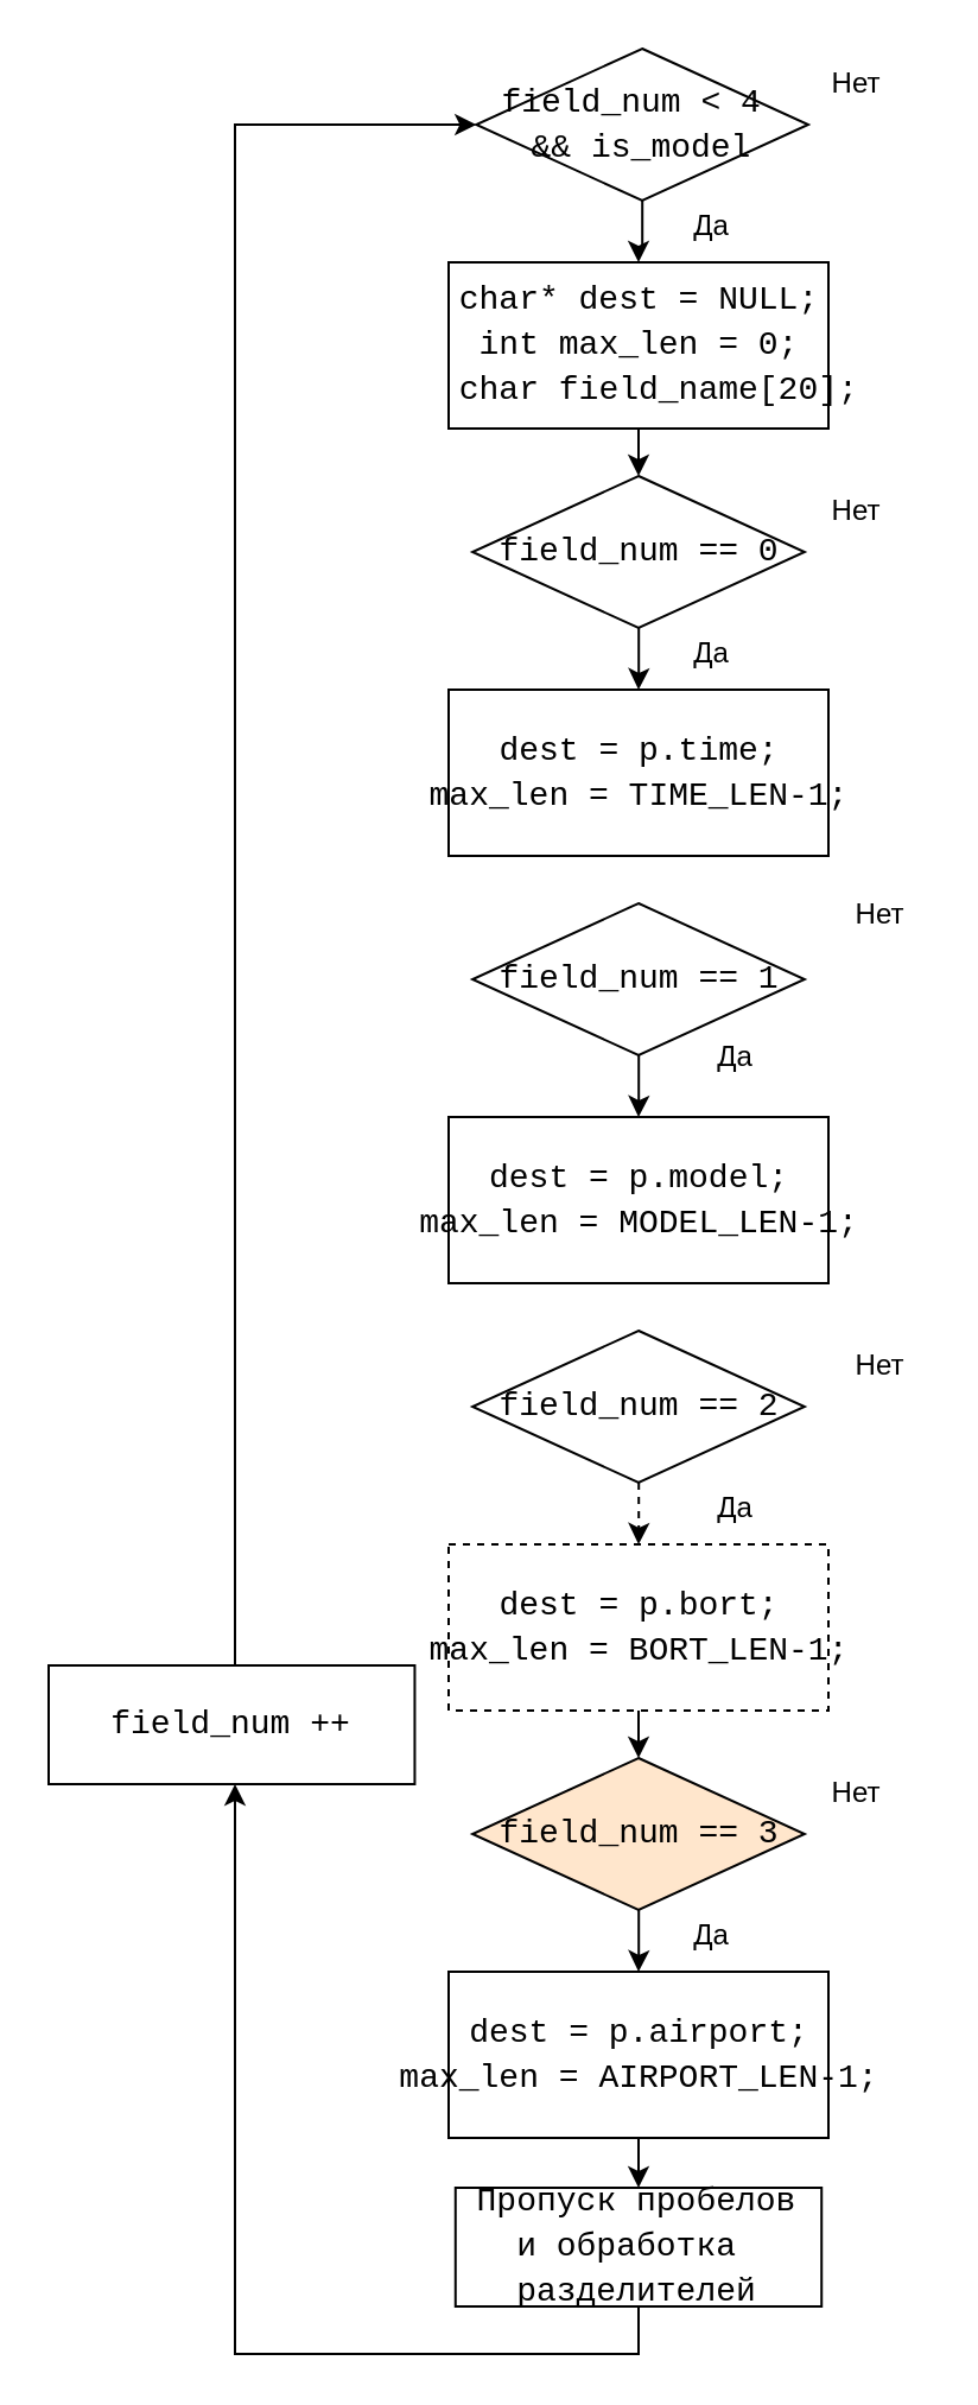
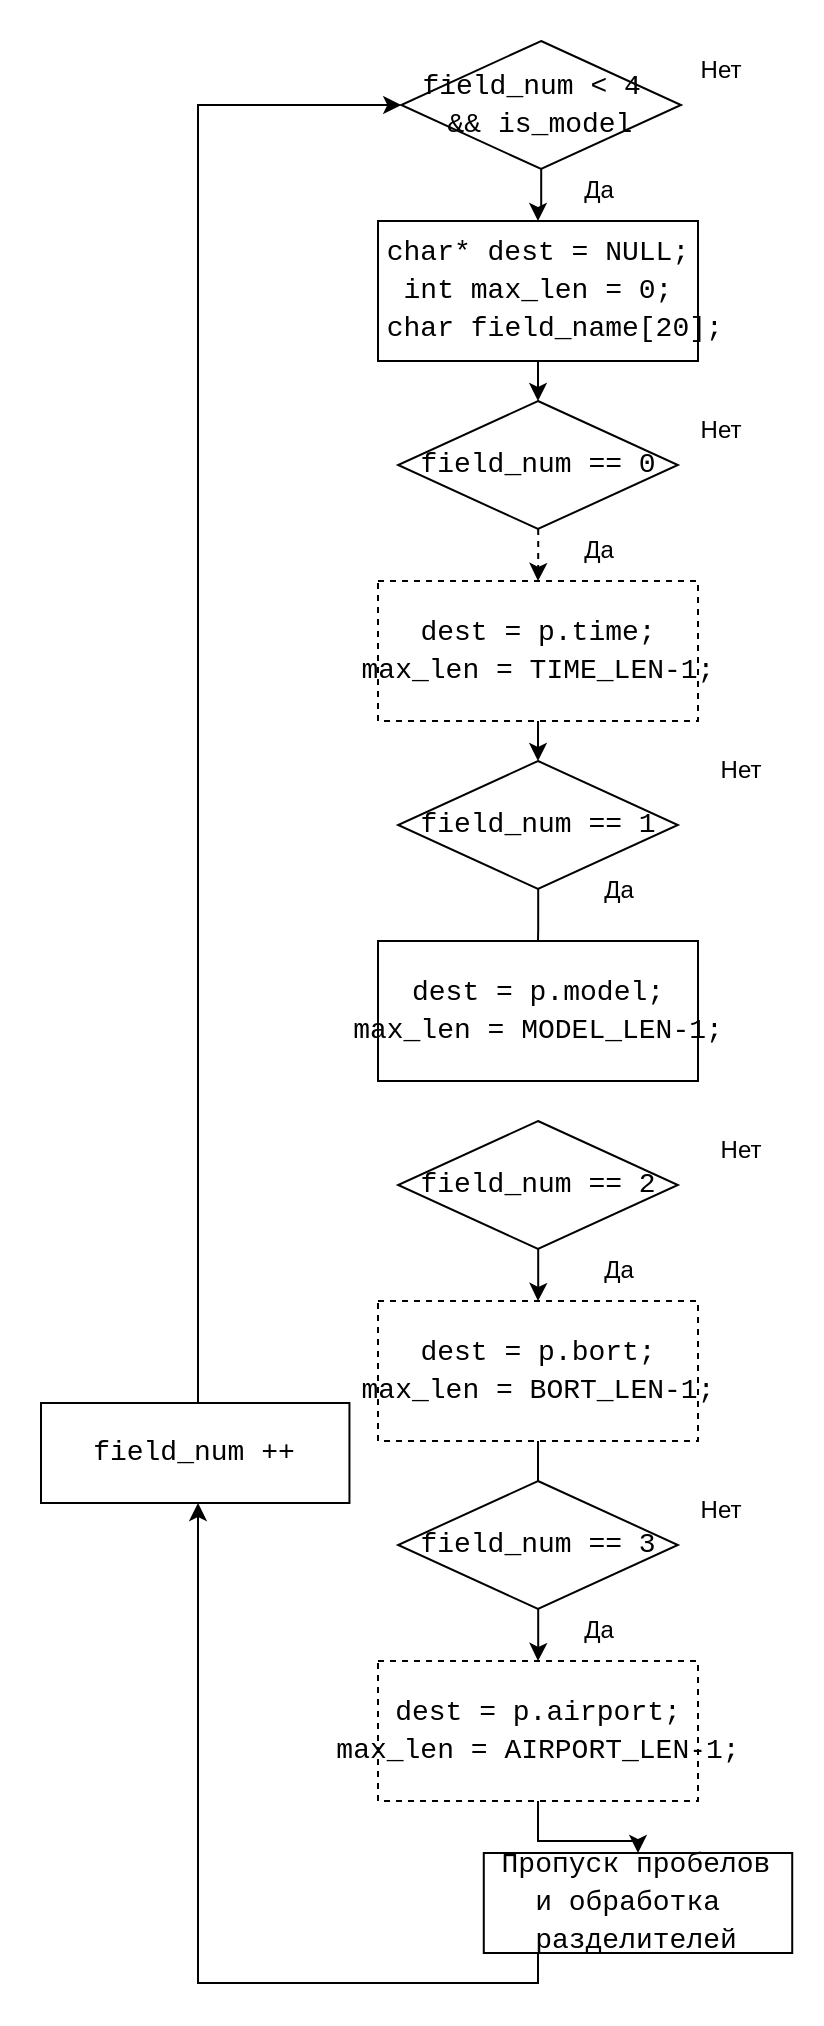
- <mxCell id="9" style="edgeStyle=orthogonalEdgeStyle;rounded=0;orthogonalLoop=1;jettySize=auto;html=1;entryX=0.5;entryY=0;entryDx=0;entryDy=0;" edge="1" parent="1" source="10" target="12"><mxGeometry relative="1" as="geometry"><mxPoint x="428.5" y="240" as="targetPoint" /></mxGeometry></mxCell>
+ <mxCell id="9" style="edgeStyle=orthogonalEdgeStyle;rounded=0;orthogonalLoop=1;jettySize=auto;html=1;entryX=0.5;entryY=0;entryDx=0;entryDy=0;dashed=1;" edge="1" parent="1" source="10" target="12"><mxGeometry relative="1" as="geometry"><mxPoint x="428.5" y="240" as="targetPoint" /></mxGeometry></mxCell>
- <mxCell id="12" value="&lt;div style=&quot;font-family: Consolas, &amp;quot;Courier New&amp;quot;, monospace; line-height: 19px; white-space: pre;&quot;&gt;&lt;div style=&quot;&quot;&gt;&lt;div style=&quot;line-height: 19px;&quot;&gt;&lt;div style=&quot;&quot;&gt;&lt;div style=&quot;line-height: 19px;&quot;&gt;&lt;div style=&quot;&quot;&gt;&lt;div style=&quot;line-height: 19px;&quot;&gt;&lt;div style=&quot;&quot;&gt;&lt;span&gt;&lt;font style=&quot;color: rgb(0, 0, 0);&quot;&gt;dest = p.time;&lt;/font&gt;&lt;/span&gt;&lt;/div&gt;&lt;div style=&quot;&quot;&gt;&lt;span&gt;&lt;font style=&quot;color: rgb(0, 0, 0);&quot;&gt;max_len = TIME_LEN-1;&lt;/font&gt;&lt;/span&gt;&lt;/div&gt;&lt;/div&gt;&lt;/div&gt;&lt;/div&gt;&lt;/div&gt;&lt;/div&gt;&lt;/div&gt;&lt;/div&gt;" style="whiteSpace=wrap;html=1;fontSize=14;fontFamily=Consolas;rounded=1;arcSize=0;" vertex="1" parent="1"><mxGeometry x="188.5" y="290" width="160" height="70" as="geometry" /></mxCell>
+ <mxCell id="12" value="&lt;div style=&quot;font-family: Consolas, &amp;quot;Courier New&amp;quot;, monospace; line-height: 19px; white-space: pre;&quot;&gt;&lt;div style=&quot;&quot;&gt;&lt;div style=&quot;line-height: 19px;&quot;&gt;&lt;div style=&quot;&quot;&gt;&lt;div style=&quot;line-height: 19px;&quot;&gt;&lt;div style=&quot;&quot;&gt;&lt;div style=&quot;line-height: 19px;&quot;&gt;&lt;div style=&quot;&quot;&gt;&lt;span&gt;&lt;font style=&quot;color: rgb(0, 0, 0);&quot;&gt;dest = p.time;&lt;/font&gt;&lt;/span&gt;&lt;/div&gt;&lt;div style=&quot;&quot;&gt;&lt;span&gt;&lt;font style=&quot;color: rgb(0, 0, 0);&quot;&gt;max_len = TIME_LEN-1;&lt;/font&gt;&lt;/span&gt;&lt;/div&gt;&lt;/div&gt;&lt;/div&gt;&lt;/div&gt;&lt;/div&gt;&lt;/div&gt;&lt;/div&gt;&lt;/div&gt;" style="whiteSpace=wrap;html=1;fontSize=14;fontFamily=Consolas;rounded=1;arcSize=0;dashed=1;" vertex="1" parent="1"><mxGeometry x="188.5" y="290" width="160" height="70" as="geometry" /></mxCell>
+ <mxCell id="11" style="edgeStyle=orthogonalEdgeStyle;rounded=0;orthogonalLoop=1;jettySize=auto;html=1;" edge="1" parent="1" source="12" target="14"><mxGeometry relative="1" as="geometry" /></mxCell>
- <mxCell id="13" style="edgeStyle=orthogonalEdgeStyle;rounded=0;orthogonalLoop=1;jettySize=auto;html=1;entryX=0.5;entryY=0;entryDx=0;entryDy=0;" edge="1" parent="1" source="14" target="15"><mxGeometry relative="1" as="geometry"><mxPoint x="428.5" y="420" as="targetPoint" /></mxGeometry></mxCell>
+ <mxCell id="13" style="edgeStyle=orthogonalEdgeStyle;rounded=0;orthogonalLoop=1;jettySize=auto;html=1;entryX=0.5;entryY=0;entryDx=0;entryDy=0;endArrow=none;" edge="1" parent="1" source="14" target="15"><mxGeometry relative="1" as="geometry"><mxPoint x="428.5" y="420" as="targetPoint" /></mxGeometry></mxCell>
- <mxCell id="16" style="edgeStyle=orthogonalEdgeStyle;rounded=0;orthogonalLoop=1;jettySize=auto;html=1;entryX=0.5;entryY=0;entryDx=0;entryDy=0;dashed=1;" edge="1" parent="1" source="17" target="19"><mxGeometry relative="1" as="geometry"><mxPoint x="428.5" y="600" as="targetPoint" /></mxGeometry></mxCell>
+ <mxCell id="16" style="edgeStyle=orthogonalEdgeStyle;rounded=0;orthogonalLoop=1;jettySize=auto;html=1;entryX=0.5;entryY=0;entryDx=0;entryDy=0;" edge="1" parent="1" source="17" target="19"><mxGeometry relative="1" as="geometry"><mxPoint x="428.5" y="600" as="targetPoint" /></mxGeometry></mxCell>
- <mxCell id="18" style="edgeStyle=orthogonalEdgeStyle;rounded=0;orthogonalLoop=1;jettySize=auto;html=1;" edge="1" parent="1" source="19" target="21"><mxGeometry relative="1" as="geometry" /></mxCell>
+ <mxCell id="18" style="edgeStyle=orthogonalEdgeStyle;rounded=0;orthogonalLoop=1;jettySize=auto;html=1;endArrow=none;" edge="1" parent="1" source="19" target="21"><mxGeometry relative="1" as="geometry" /></mxCell>
- <mxCell id="21" value="&lt;div style=&quot;font-family: Consolas, &amp;quot;Courier New&amp;quot;, monospace; font-size: 14px; line-height: 19px; white-space: pre;&quot;&gt;&lt;div style=&quot;line-height: 19px;&quot;&gt;&lt;span&gt;&lt;font style=&quot;color: rgb(0, 0, 0);&quot;&gt;field_num == 3&lt;/font&gt;&lt;/span&gt;&lt;/div&gt;&lt;/div&gt;" style="rhombus;whiteSpace=wrap;html=1;fillColor=#ffe6cc;" vertex="1" parent="1"><mxGeometry x="198.56" y="740" width="139.88" height="64" as="geometry" /></mxCell>
+ <mxCell id="21" value="&lt;div style=&quot;font-family: Consolas, &amp;quot;Courier New&amp;quot;, monospace; font-size: 14px; line-height: 19px; white-space: pre;&quot;&gt;&lt;div style=&quot;line-height: 19px;&quot;&gt;&lt;span&gt;&lt;font style=&quot;color: rgb(0, 0, 0);&quot;&gt;field_num == 3&lt;/font&gt;&lt;/span&gt;&lt;/div&gt;&lt;/div&gt;" style="rhombus;whiteSpace=wrap;html=1;" vertex="1" parent="1"><mxGeometry x="198.56" y="740" width="139.88" height="64" as="geometry" /></mxCell>
- <mxCell id="23" value="&lt;div style=&quot;font-family: Consolas, &amp;quot;Courier New&amp;quot;, monospace; line-height: 19px; white-space: pre;&quot;&gt;&lt;div style=&quot;&quot;&gt;&lt;div style=&quot;line-height: 19px;&quot;&gt;&lt;div style=&quot;&quot;&gt;&lt;div style=&quot;line-height: 19px;&quot;&gt;&lt;div style=&quot;&quot;&gt;&lt;div style=&quot;line-height: 19px;&quot;&gt;&lt;div style=&quot;&quot;&gt;&lt;span&gt;&lt;font style=&quot;color: rgb(0, 0, 0);&quot;&gt;dest = p.&lt;/font&gt;&lt;/span&gt;&lt;span&gt;&lt;font style=&quot;color: rgb(0, 0, 0);&quot;&gt;airport&lt;/font&gt;&lt;/span&gt;&lt;span style=&quot;color: light-dark(rgb(0, 0, 0), rgb(237, 237, 237)); background-color: transparent;&quot;&gt;;&lt;/span&gt;&lt;br&gt;&lt;/div&gt;&lt;div style=&quot;&quot;&gt;&lt;span&gt;&lt;font style=&quot;color: rgb(0, 0, 0);&quot;&gt;max_len = &lt;/font&gt;&lt;/span&gt;&lt;font style=&quot;color: rgb(0, 0, 0);&quot;&gt;AIRPORT_LEN&lt;/font&gt;&lt;span style=&quot;color: light-dark(rgb(0, 0, 0), rgb(237, 237, 237)); background-color: transparent;&quot;&gt;-1;&lt;/span&gt;&lt;br&gt;&lt;/div&gt;&lt;/div&gt;&lt;/div&gt;&lt;/div&gt;&lt;/div&gt;&lt;/div&gt;&lt;/div&gt;&lt;/div&gt;" style="whiteSpace=wrap;html=1;fontSize=14;fontFamily=Consolas;rounded=1;arcSize=0;" vertex="1" parent="1"><mxGeometry x="188.5" y="830" width="160" height="70" as="geometry" /></mxCell>
+ <mxCell id="23" value="&lt;div style=&quot;font-family: Consolas, &amp;quot;Courier New&amp;quot;, monospace; line-height: 19px; white-space: pre;&quot;&gt;&lt;div style=&quot;&quot;&gt;&lt;div style=&quot;line-height: 19px;&quot;&gt;&lt;div style=&quot;&quot;&gt;&lt;div style=&quot;line-height: 19px;&quot;&gt;&lt;div style=&quot;&quot;&gt;&lt;div style=&quot;line-height: 19px;&quot;&gt;&lt;div style=&quot;&quot;&gt;&lt;span&gt;&lt;font style=&quot;color: rgb(0, 0, 0);&quot;&gt;dest = p.&lt;/font&gt;&lt;/span&gt;&lt;span&gt;&lt;font style=&quot;color: rgb(0, 0, 0);&quot;&gt;airport&lt;/font&gt;&lt;/span&gt;&lt;span style=&quot;color: light-dark(rgb(0, 0, 0), rgb(237, 237, 237)); background-color: transparent;&quot;&gt;;&lt;/span&gt;&lt;br&gt;&lt;/div&gt;&lt;div style=&quot;&quot;&gt;&lt;span&gt;&lt;font style=&quot;color: rgb(0, 0, 0);&quot;&gt;max_len = &lt;/font&gt;&lt;/span&gt;&lt;font style=&quot;color: rgb(0, 0, 0);&quot;&gt;AIRPORT_LEN&lt;/font&gt;&lt;span style=&quot;color: light-dark(rgb(0, 0, 0), rgb(237, 237, 237)); background-color: transparent;&quot;&gt;-1;&lt;/span&gt;&lt;br&gt;&lt;/div&gt;&lt;/div&gt;&lt;/div&gt;&lt;/div&gt;&lt;/div&gt;&lt;/div&gt;&lt;/div&gt;&lt;/div&gt;" style="whiteSpace=wrap;html=1;fontSize=14;fontFamily=Consolas;rounded=1;arcSize=0;dashed=1;" vertex="1" parent="1"><mxGeometry x="188.5" y="830" width="160" height="70" as="geometry" /></mxCell>
- <mxCell id="33" value="&lt;div style=&quot;font-family: Consolas, &amp;quot;Courier New&amp;quot;, monospace; line-height: 19px; white-space: pre;&quot;&gt;&lt;div style=&quot;&quot;&gt;&lt;div style=&quot;line-height: 19px;&quot;&gt;&lt;div style=&quot;&quot;&gt;&lt;div style=&quot;line-height: 19px;&quot;&gt;&lt;div style=&quot;&quot;&gt;&lt;div style=&quot;line-height: 19px;&quot;&gt;&lt;div style=&quot;&quot;&gt;Пропуск пробелов&lt;/div&gt;&lt;div style=&quot;&quot;&gt;и обработка &lt;/div&gt;&lt;div style=&quot;&quot;&gt;разделителей&lt;/div&gt;&lt;/div&gt;&lt;/div&gt;&lt;/div&gt;&lt;/div&gt;&lt;/div&gt;&lt;/div&gt;&lt;/div&gt;" style="whiteSpace=wrap;html=1;fontSize=14;fontFamily=Consolas;rounded=1;arcSize=0;" vertex="1" parent="1"><mxGeometry x="191.39" y="921" width="154.22" height="50" as="geometry" /></mxCell>
+ <mxCell id="33" value="&lt;div style=&quot;font-family: Consolas, &amp;quot;Courier New&amp;quot;, monospace; line-height: 19px; white-space: pre;&quot;&gt;&lt;div style=&quot;&quot;&gt;&lt;div style=&quot;line-height: 19px;&quot;&gt;&lt;div style=&quot;&quot;&gt;&lt;div style=&quot;line-height: 19px;&quot;&gt;&lt;div style=&quot;&quot;&gt;&lt;div style=&quot;line-height: 19px;&quot;&gt;&lt;div style=&quot;&quot;&gt;Пропуск пробелов&lt;/div&gt;&lt;div style=&quot;&quot;&gt;и обработка &lt;/div&gt;&lt;div style=&quot;&quot;&gt;разделителей&lt;/div&gt;&lt;/div&gt;&lt;/div&gt;&lt;/div&gt;&lt;/div&gt;&lt;/div&gt;&lt;/div&gt;&lt;/div&gt;" style="whiteSpace=wrap;html=1;fontSize=14;fontFamily=Consolas;rounded=1;arcSize=0;" vertex="1" parent="1"><mxGeometry x="241.39" y="926" width="154.22" height="50" as="geometry" /></mxCell>
